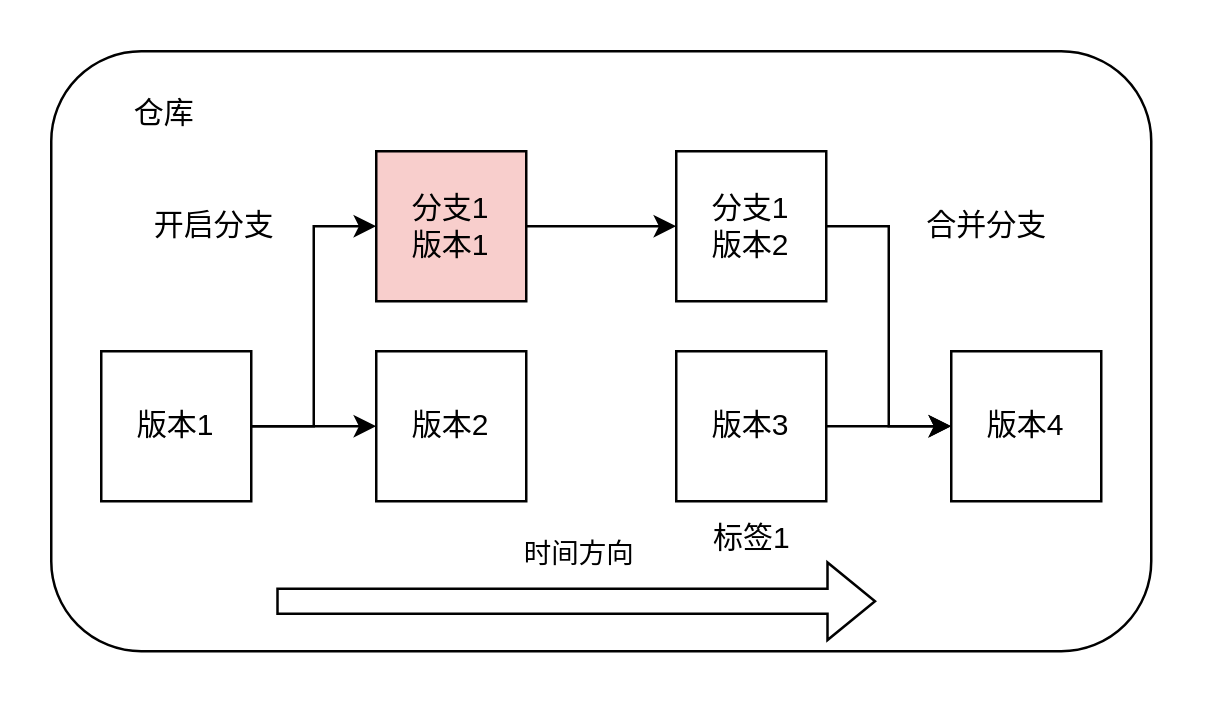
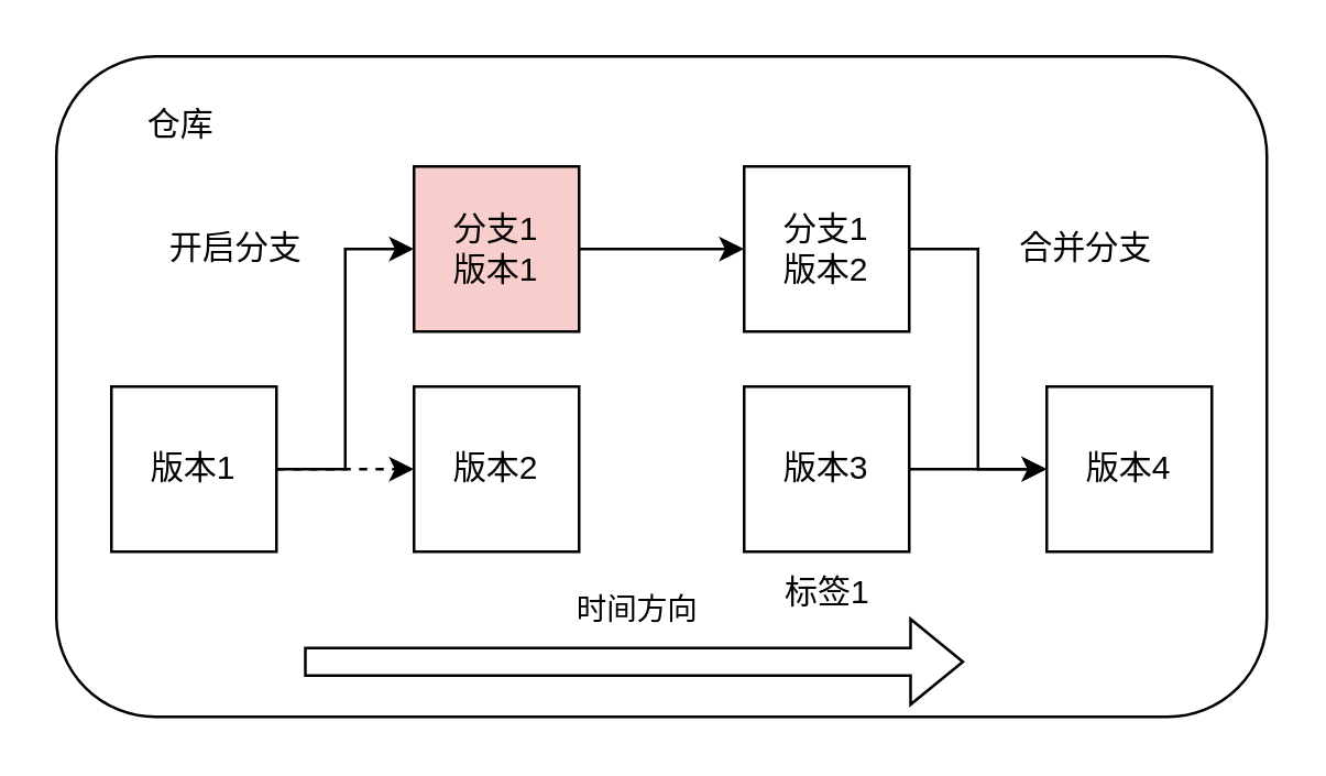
- <mxCell id="4" value="" style="edgeStyle=orthogonalEdgeStyle;rounded=0;orthogonalLoop=1;jettySize=auto;html=1;" edge="1" parent="1" source="6" target="7"><mxGeometry relative="1" as="geometry" /></mxCell>
+ <mxCell id="4" value="" style="edgeStyle=orthogonalEdgeStyle;rounded=0;orthogonalLoop=1;jettySize=auto;html=1;dashed=1;" edge="1" parent="1" source="6" target="7"><mxGeometry relative="1" as="geometry" /></mxCell>
